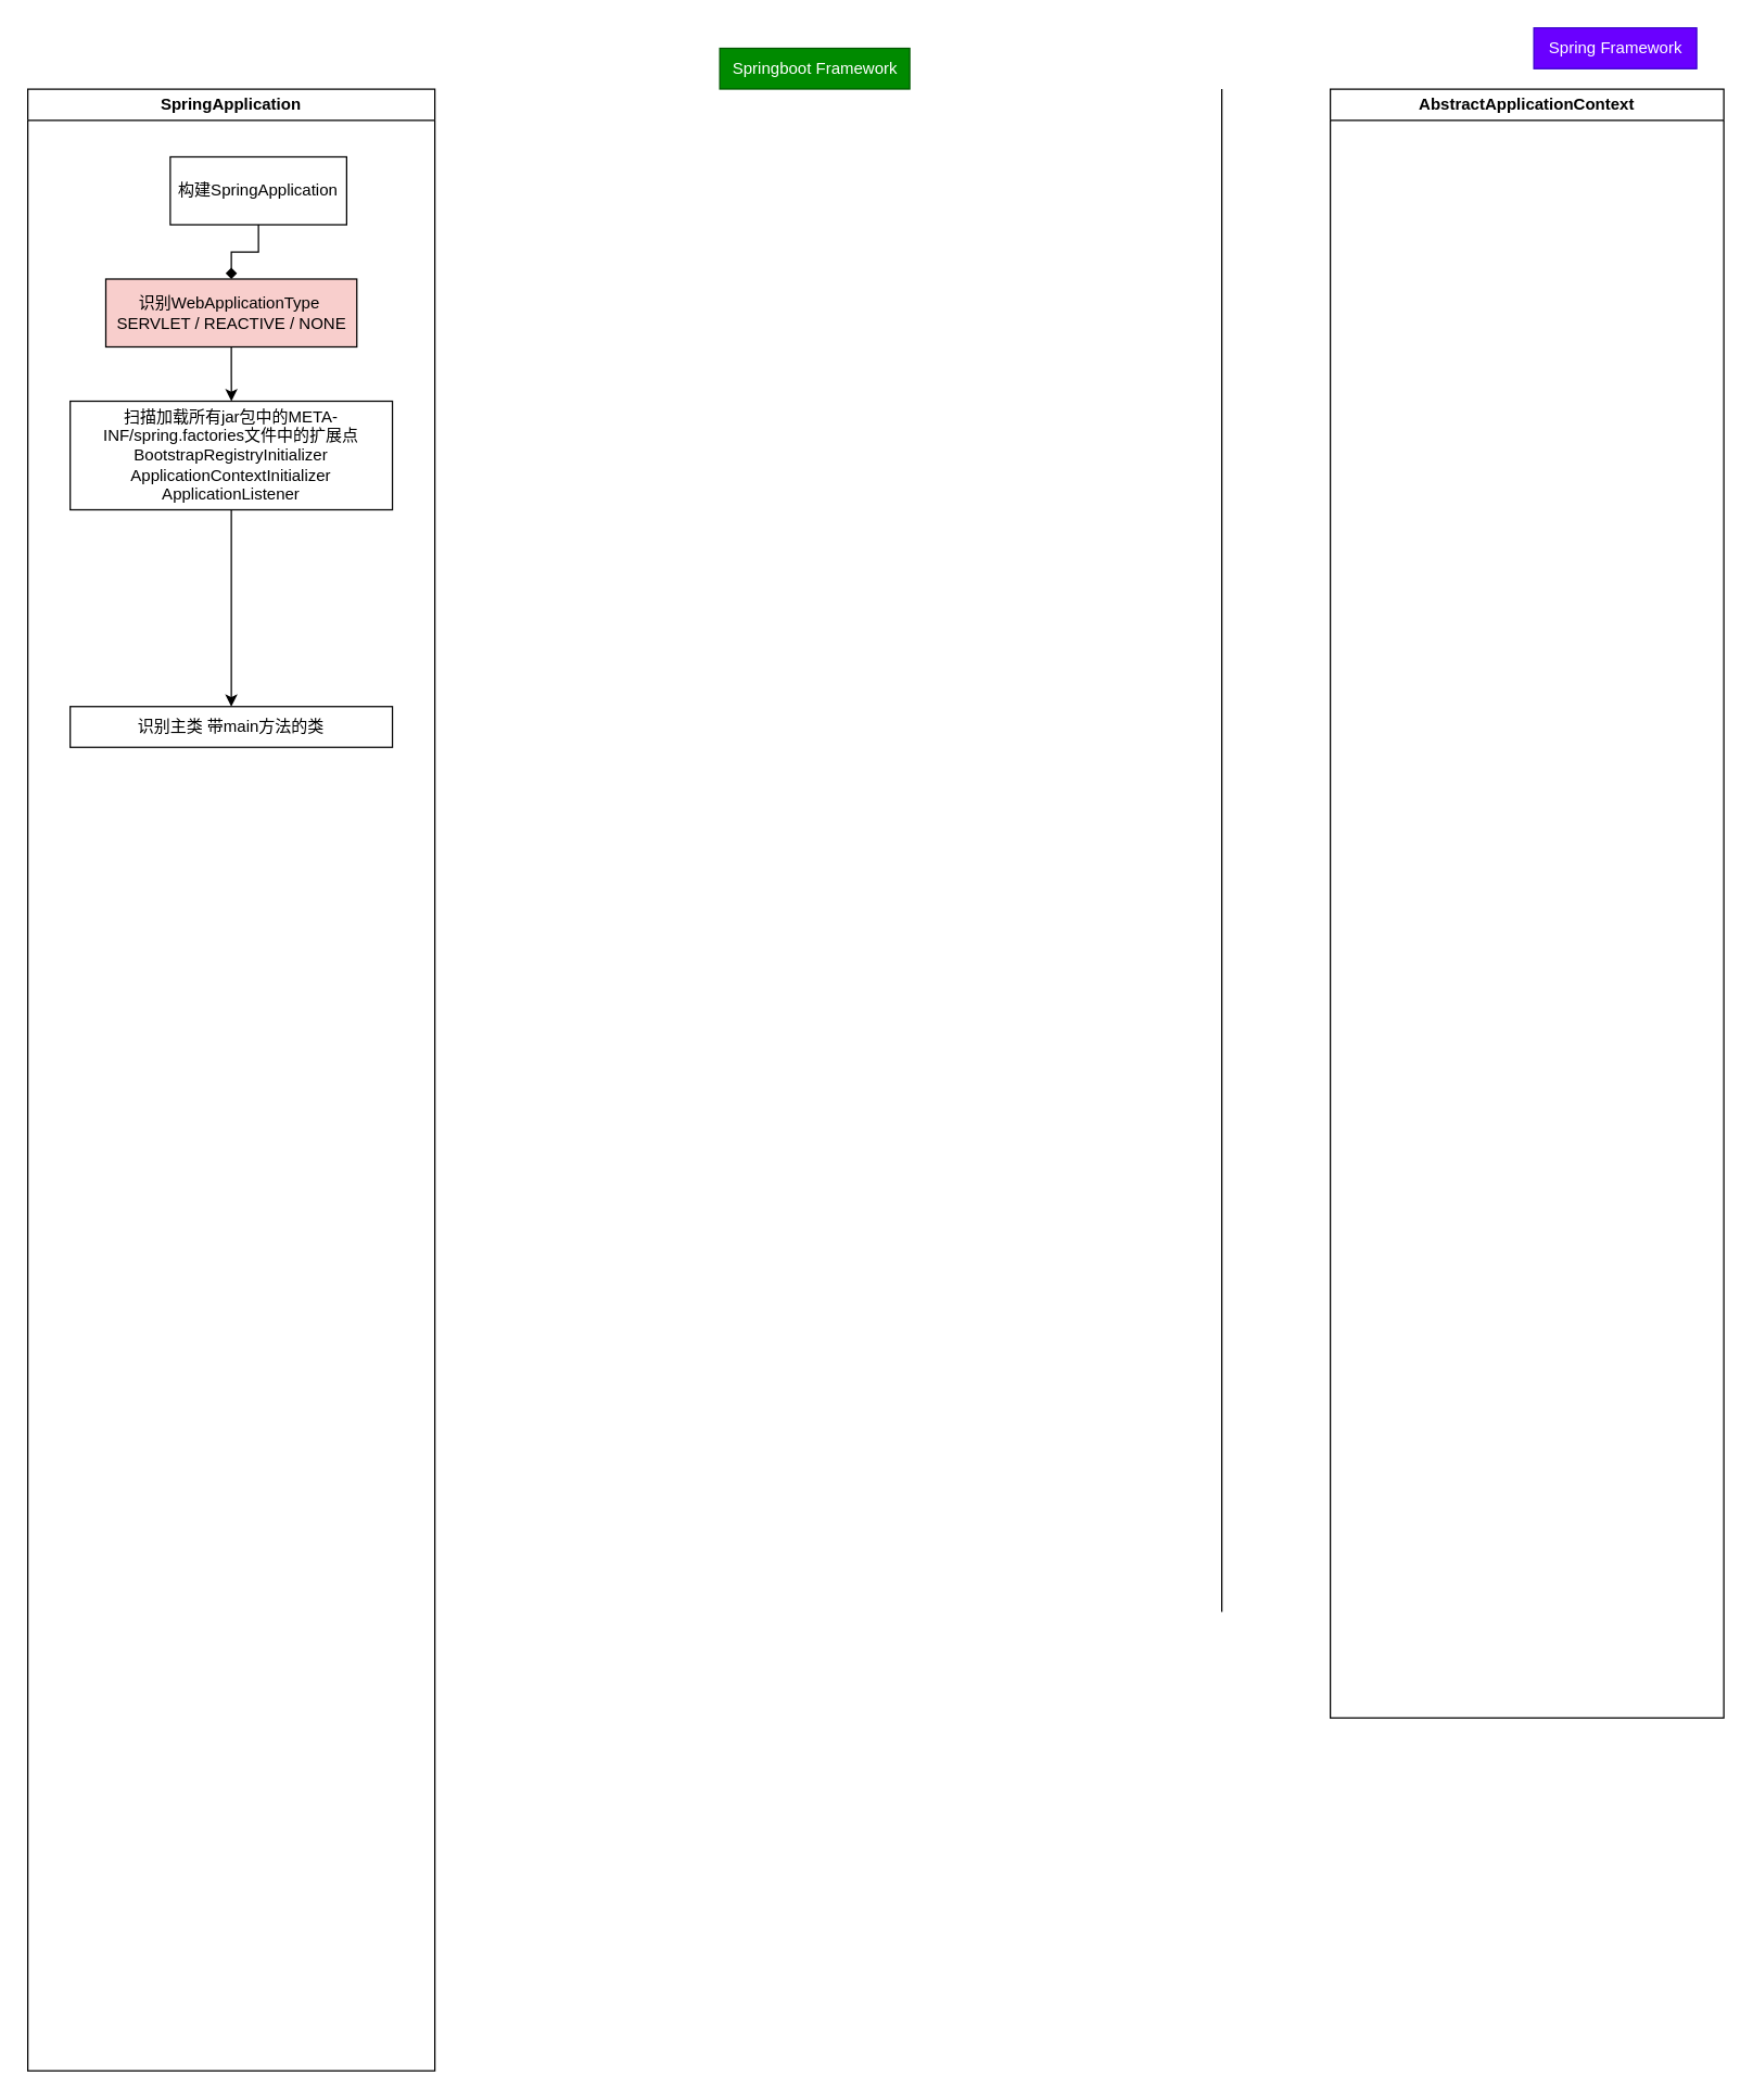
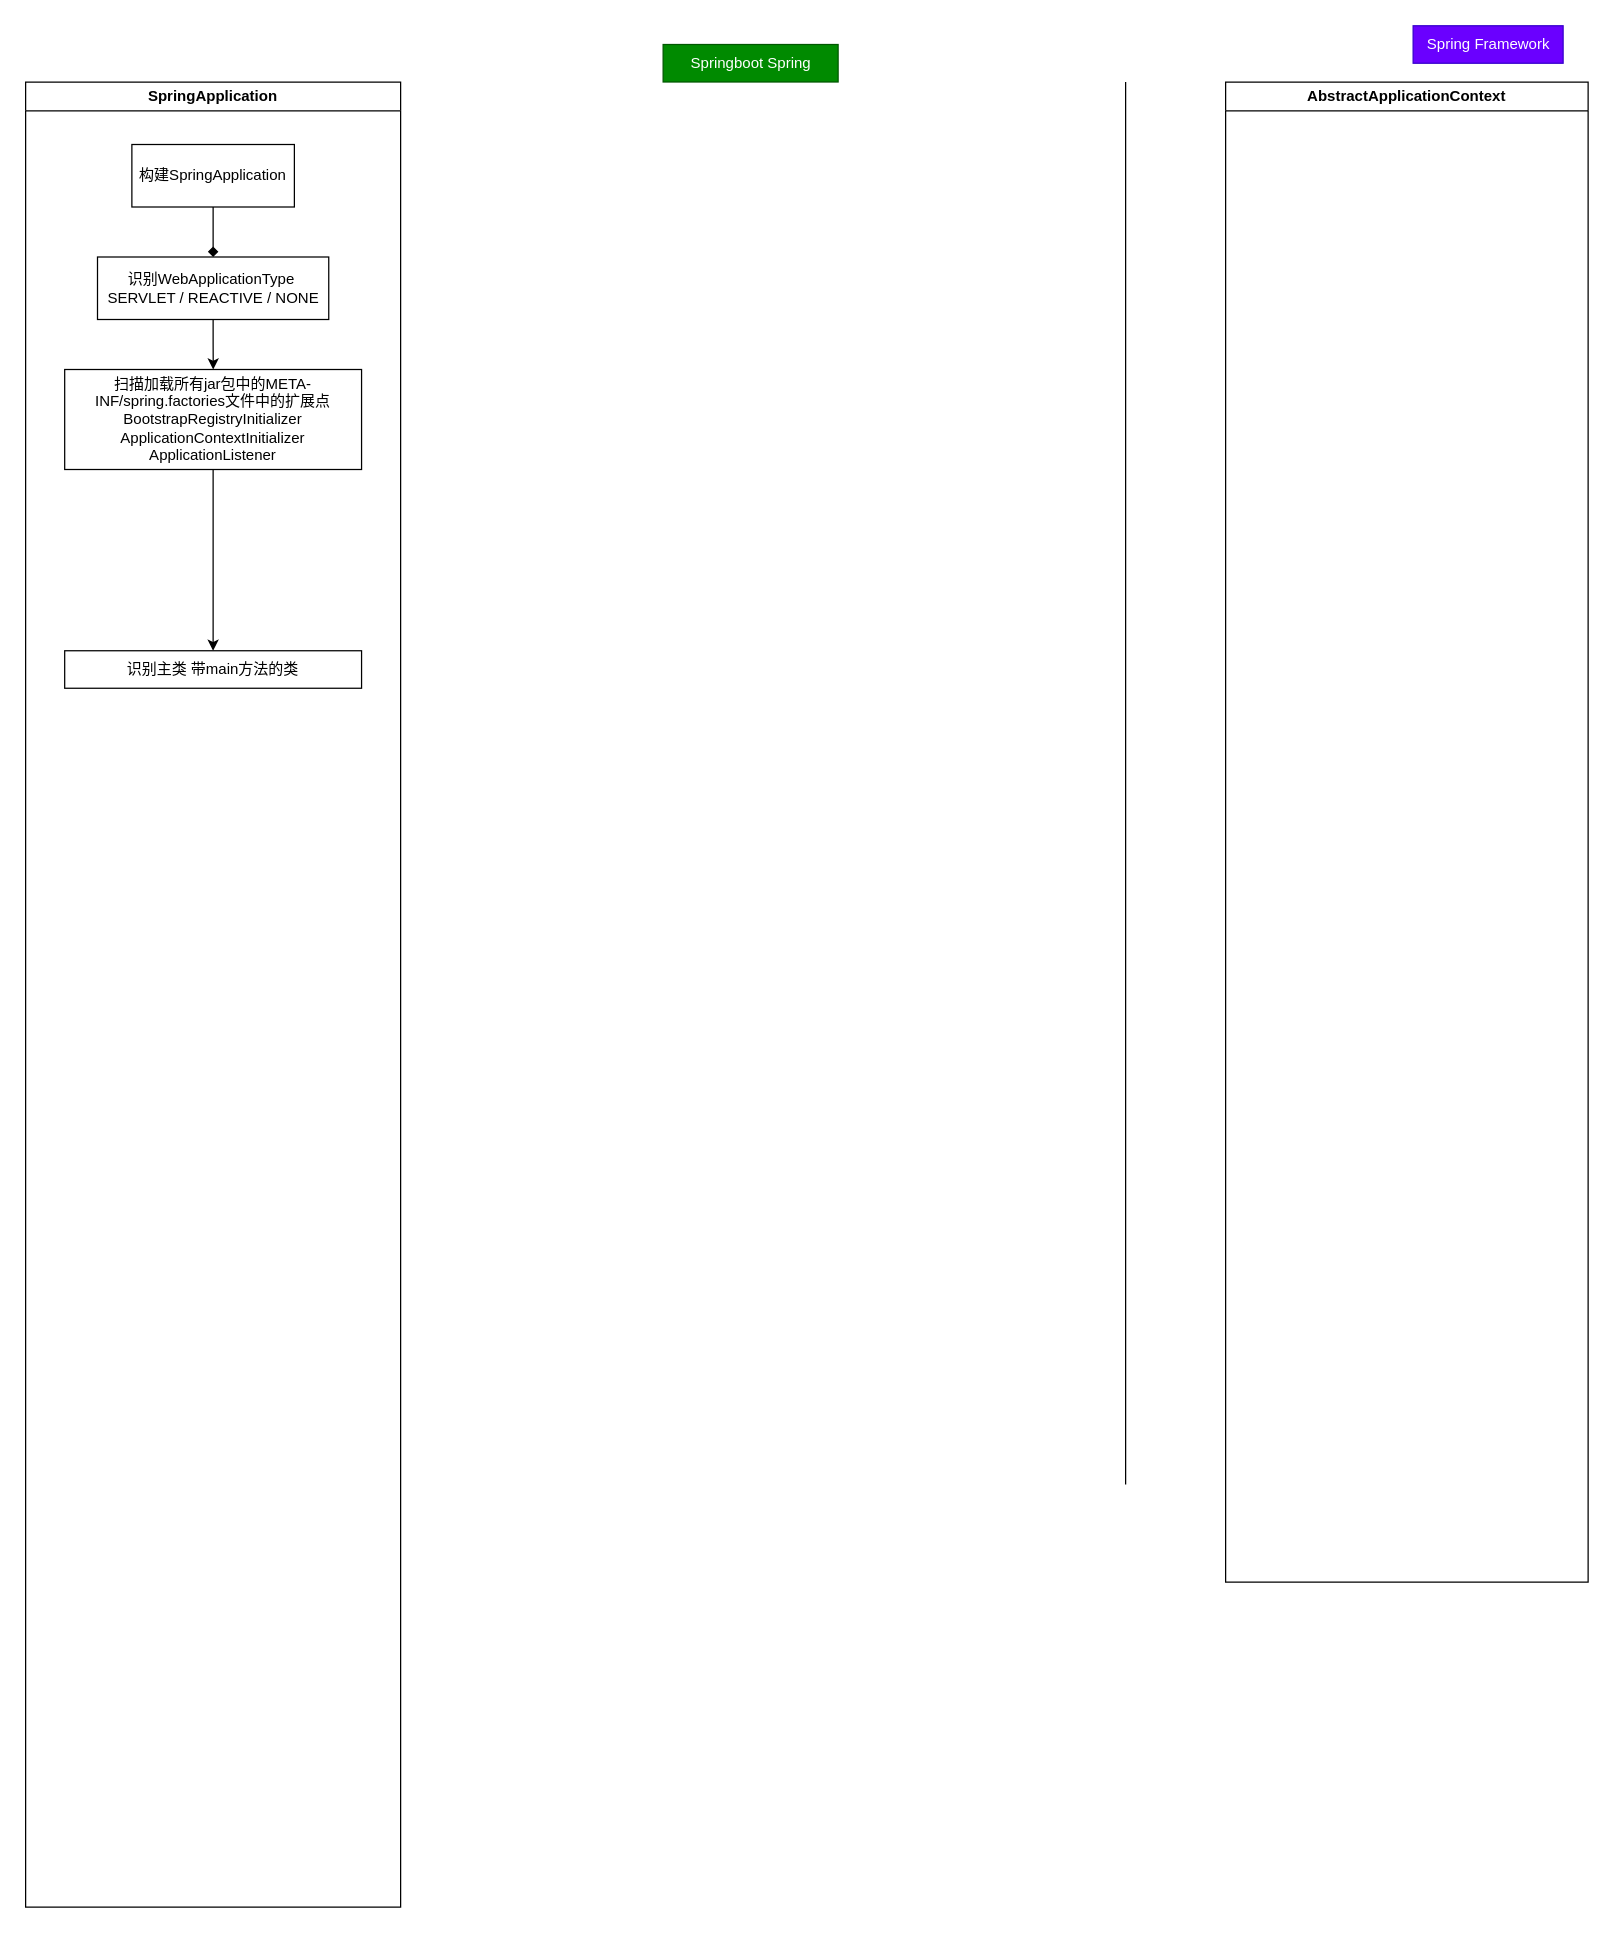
- <mxCell id="3" value="Springboot Framework" style="text;html=1;align=center;verticalAlign=middle;resizable=0;points=[];autosize=1;strokeColor=#005700;fillColor=#008a00;fontColor=#ffffff;" parent="1" vertex="1"><mxGeometry x="530" y="35" width="140" height="30" as="geometry" /></mxCell>
+ <mxCell id="3" value="Springboot Spring" style="text;html=1;align=center;verticalAlign=middle;resizable=0;points=[];autosize=1;strokeColor=#005700;fillColor=#008a00;fontColor=#ffffff;" parent="1" vertex="1"><mxGeometry x="530" y="35" width="140" height="30" as="geometry" /></mxCell>
- <mxCell id="6" value="构建SpringApplication" style="whiteSpace=wrap;html=1;" parent="5" vertex="1"><mxGeometry x="105" y="50" width="130" height="50" as="geometry" /></mxCell>
+ <mxCell id="6" value="构建SpringApplication" style="whiteSpace=wrap;html=1;" parent="5" vertex="1"><mxGeometry x="85" y="50" width="130" height="50" as="geometry" /></mxCell>
- <mxCell id="8" value="&lt;div&gt;识别WebApplicationType&amp;nbsp;&lt;/div&gt;&lt;div&gt;SERVLET / REACTIVE / NONE&lt;/div&gt;" style="whiteSpace=wrap;html=1;fillColor=#f8cecc;" parent="5" vertex="1"><mxGeometry x="57.5" y="140" width="185" height="50" as="geometry" /></mxCell>
+ <mxCell id="8" value="&lt;div&gt;识别WebApplicationType&amp;nbsp;&lt;/div&gt;&lt;div&gt;SERVLET / REACTIVE / NONE&lt;/div&gt;" style="whiteSpace=wrap;html=1;" parent="5" vertex="1"><mxGeometry x="57.5" y="140" width="185" height="50" as="geometry" /></mxCell>
